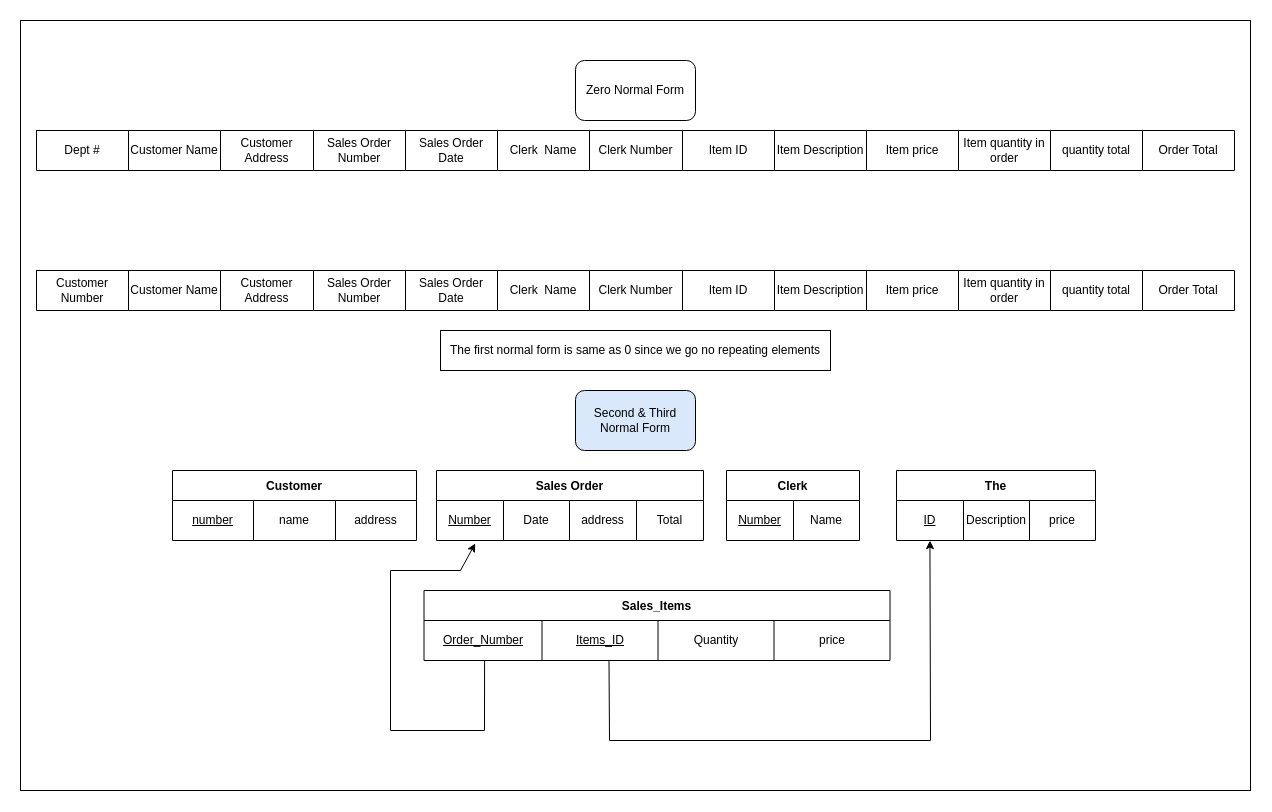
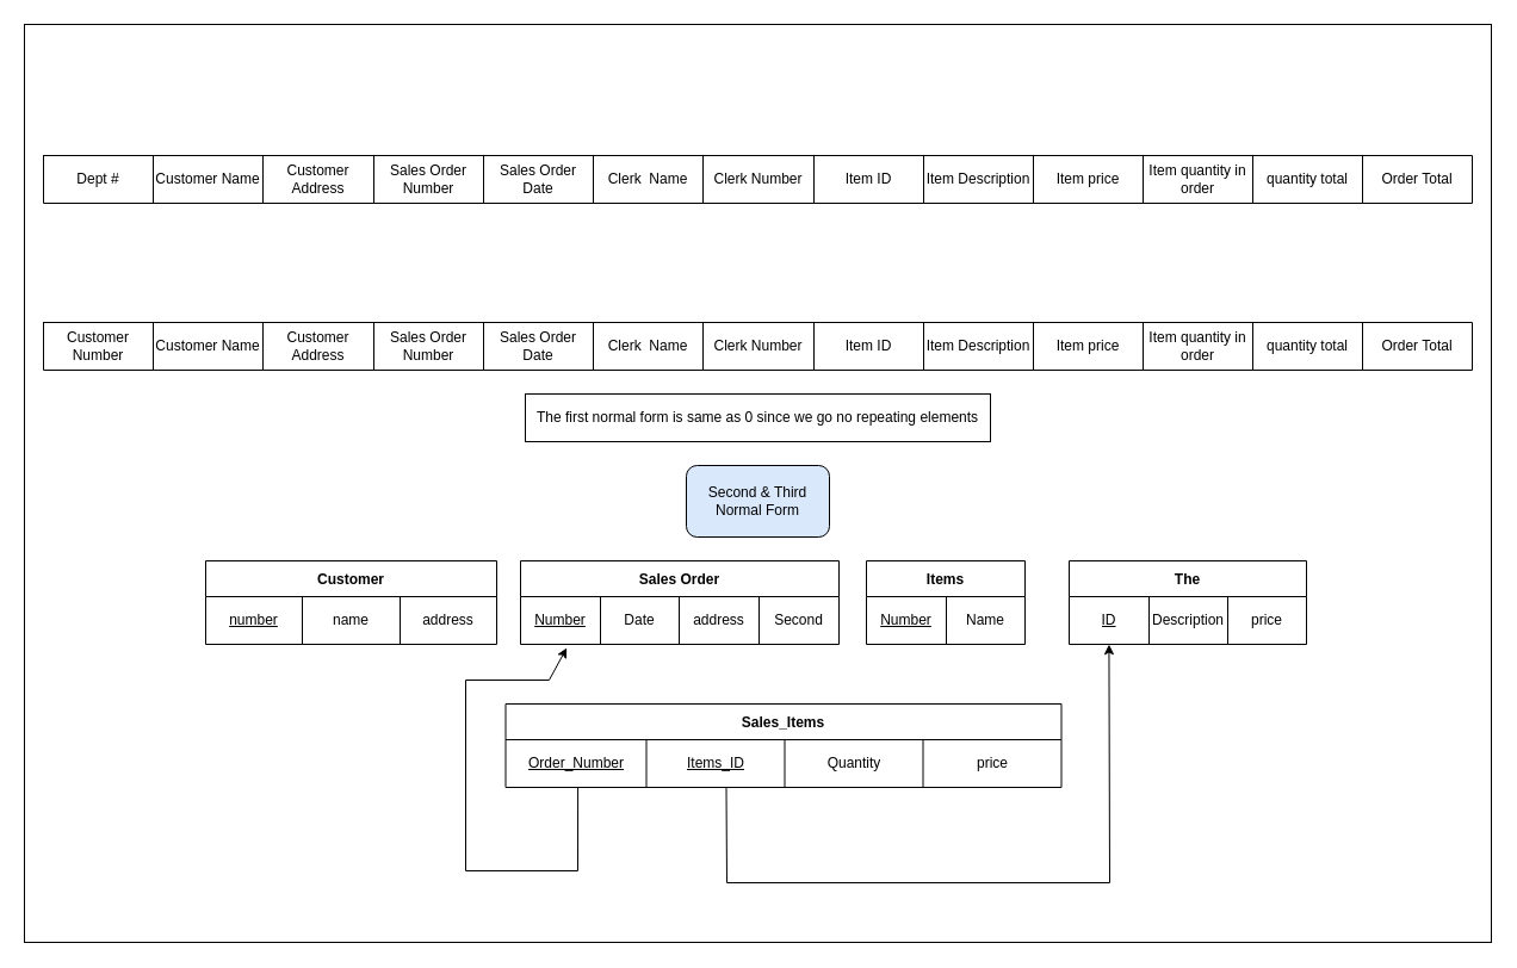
- <mxCell id="18" value="Zero Normal Form" style="rounded=1;whiteSpace=wrap;html=1;" parent="1" vertex="1"><mxGeometry x="575" y="60" width="120" height="60" as="geometry" /></mxCell>
- <mxCell id="47" value="Clerk" style="shape=table;startSize=30;container=1;collapsible=0;childLayout=tableLayout;fontStyle=1;align=center;" parent="1" vertex="1"><mxGeometry x="726" y="470" width="133" height="70" as="geometry" /></mxCell>
+ <mxCell id="47" value="Items" style="shape=table;startSize=30;container=1;collapsible=0;childLayout=tableLayout;fontStyle=1;align=center;" parent="1" vertex="1"><mxGeometry x="726" y="470" width="133" height="70" as="geometry" /></mxCell>
- <mxCell id="44" value="Total" style="shape=partialRectangle;html=1;whiteSpace=wrap;connectable=0;fillColor=none;top=0;left=0;bottom=0;right=0;overflow=hidden;" parent="40" vertex="1"><mxGeometry x="200" width="67" height="40" as="geometry"><mxRectangle width="67" height="40" as="alternateBounds" /></mxGeometry></mxCell>
+ <mxCell id="44" value="Second" style="shape=partialRectangle;html=1;whiteSpace=wrap;connectable=0;fillColor=none;top=0;left=0;bottom=0;right=0;overflow=hidden;" parent="40" vertex="1"><mxGeometry x="200" width="67" height="40" as="geometry"><mxRectangle width="67" height="40" as="alternateBounds" /></mxGeometry></mxCell>
